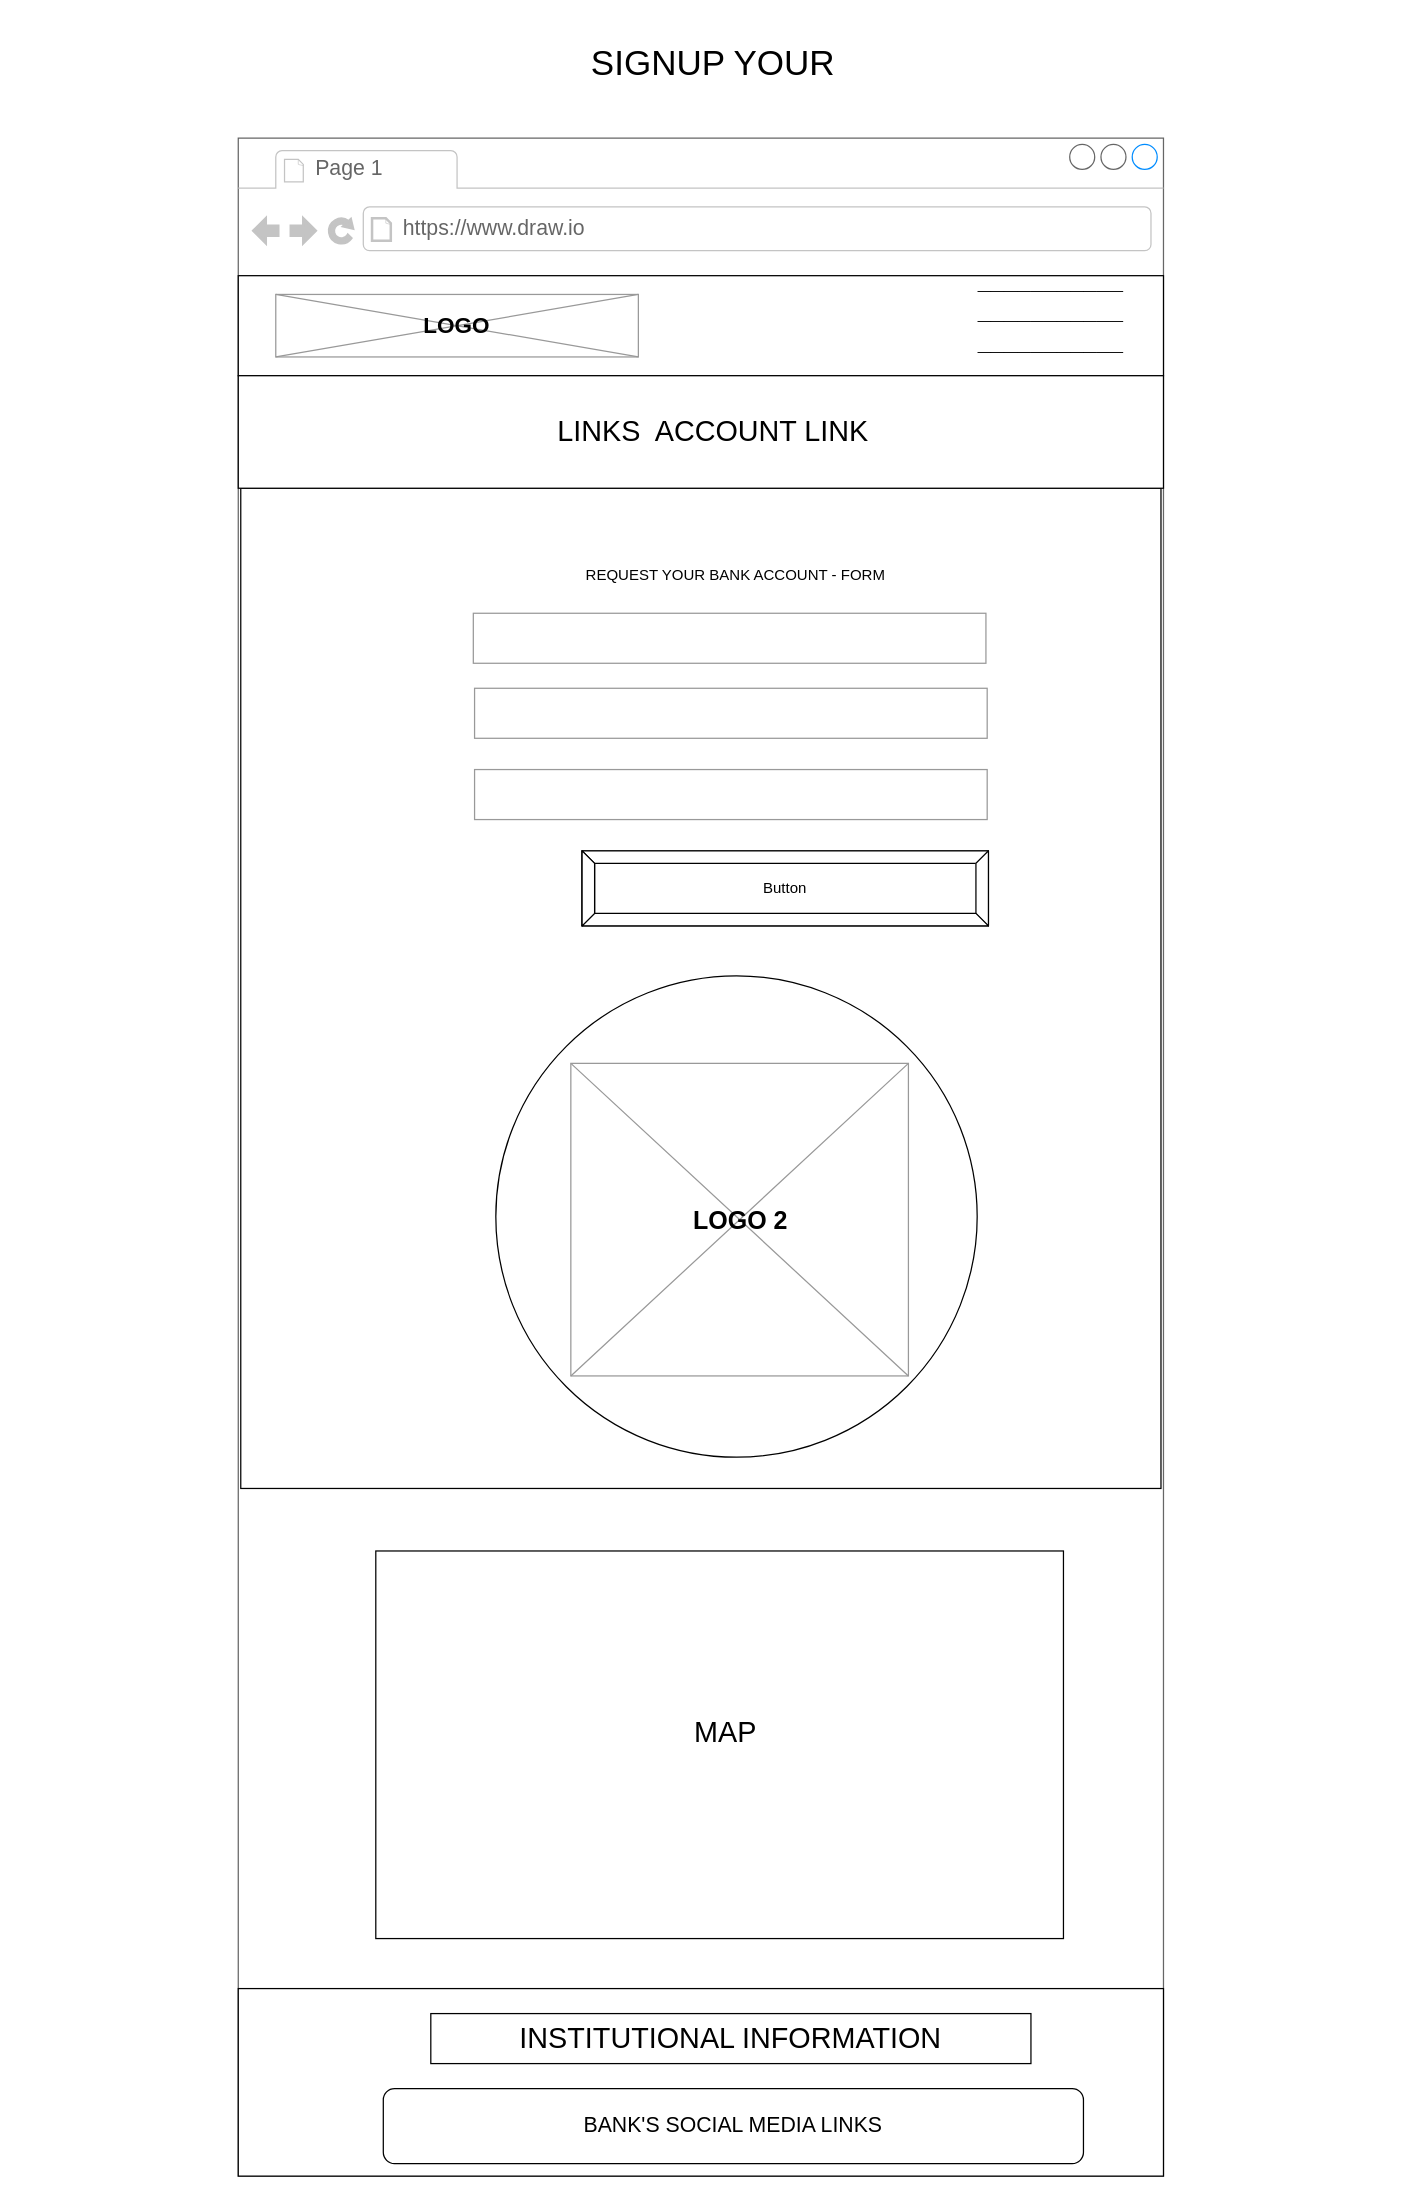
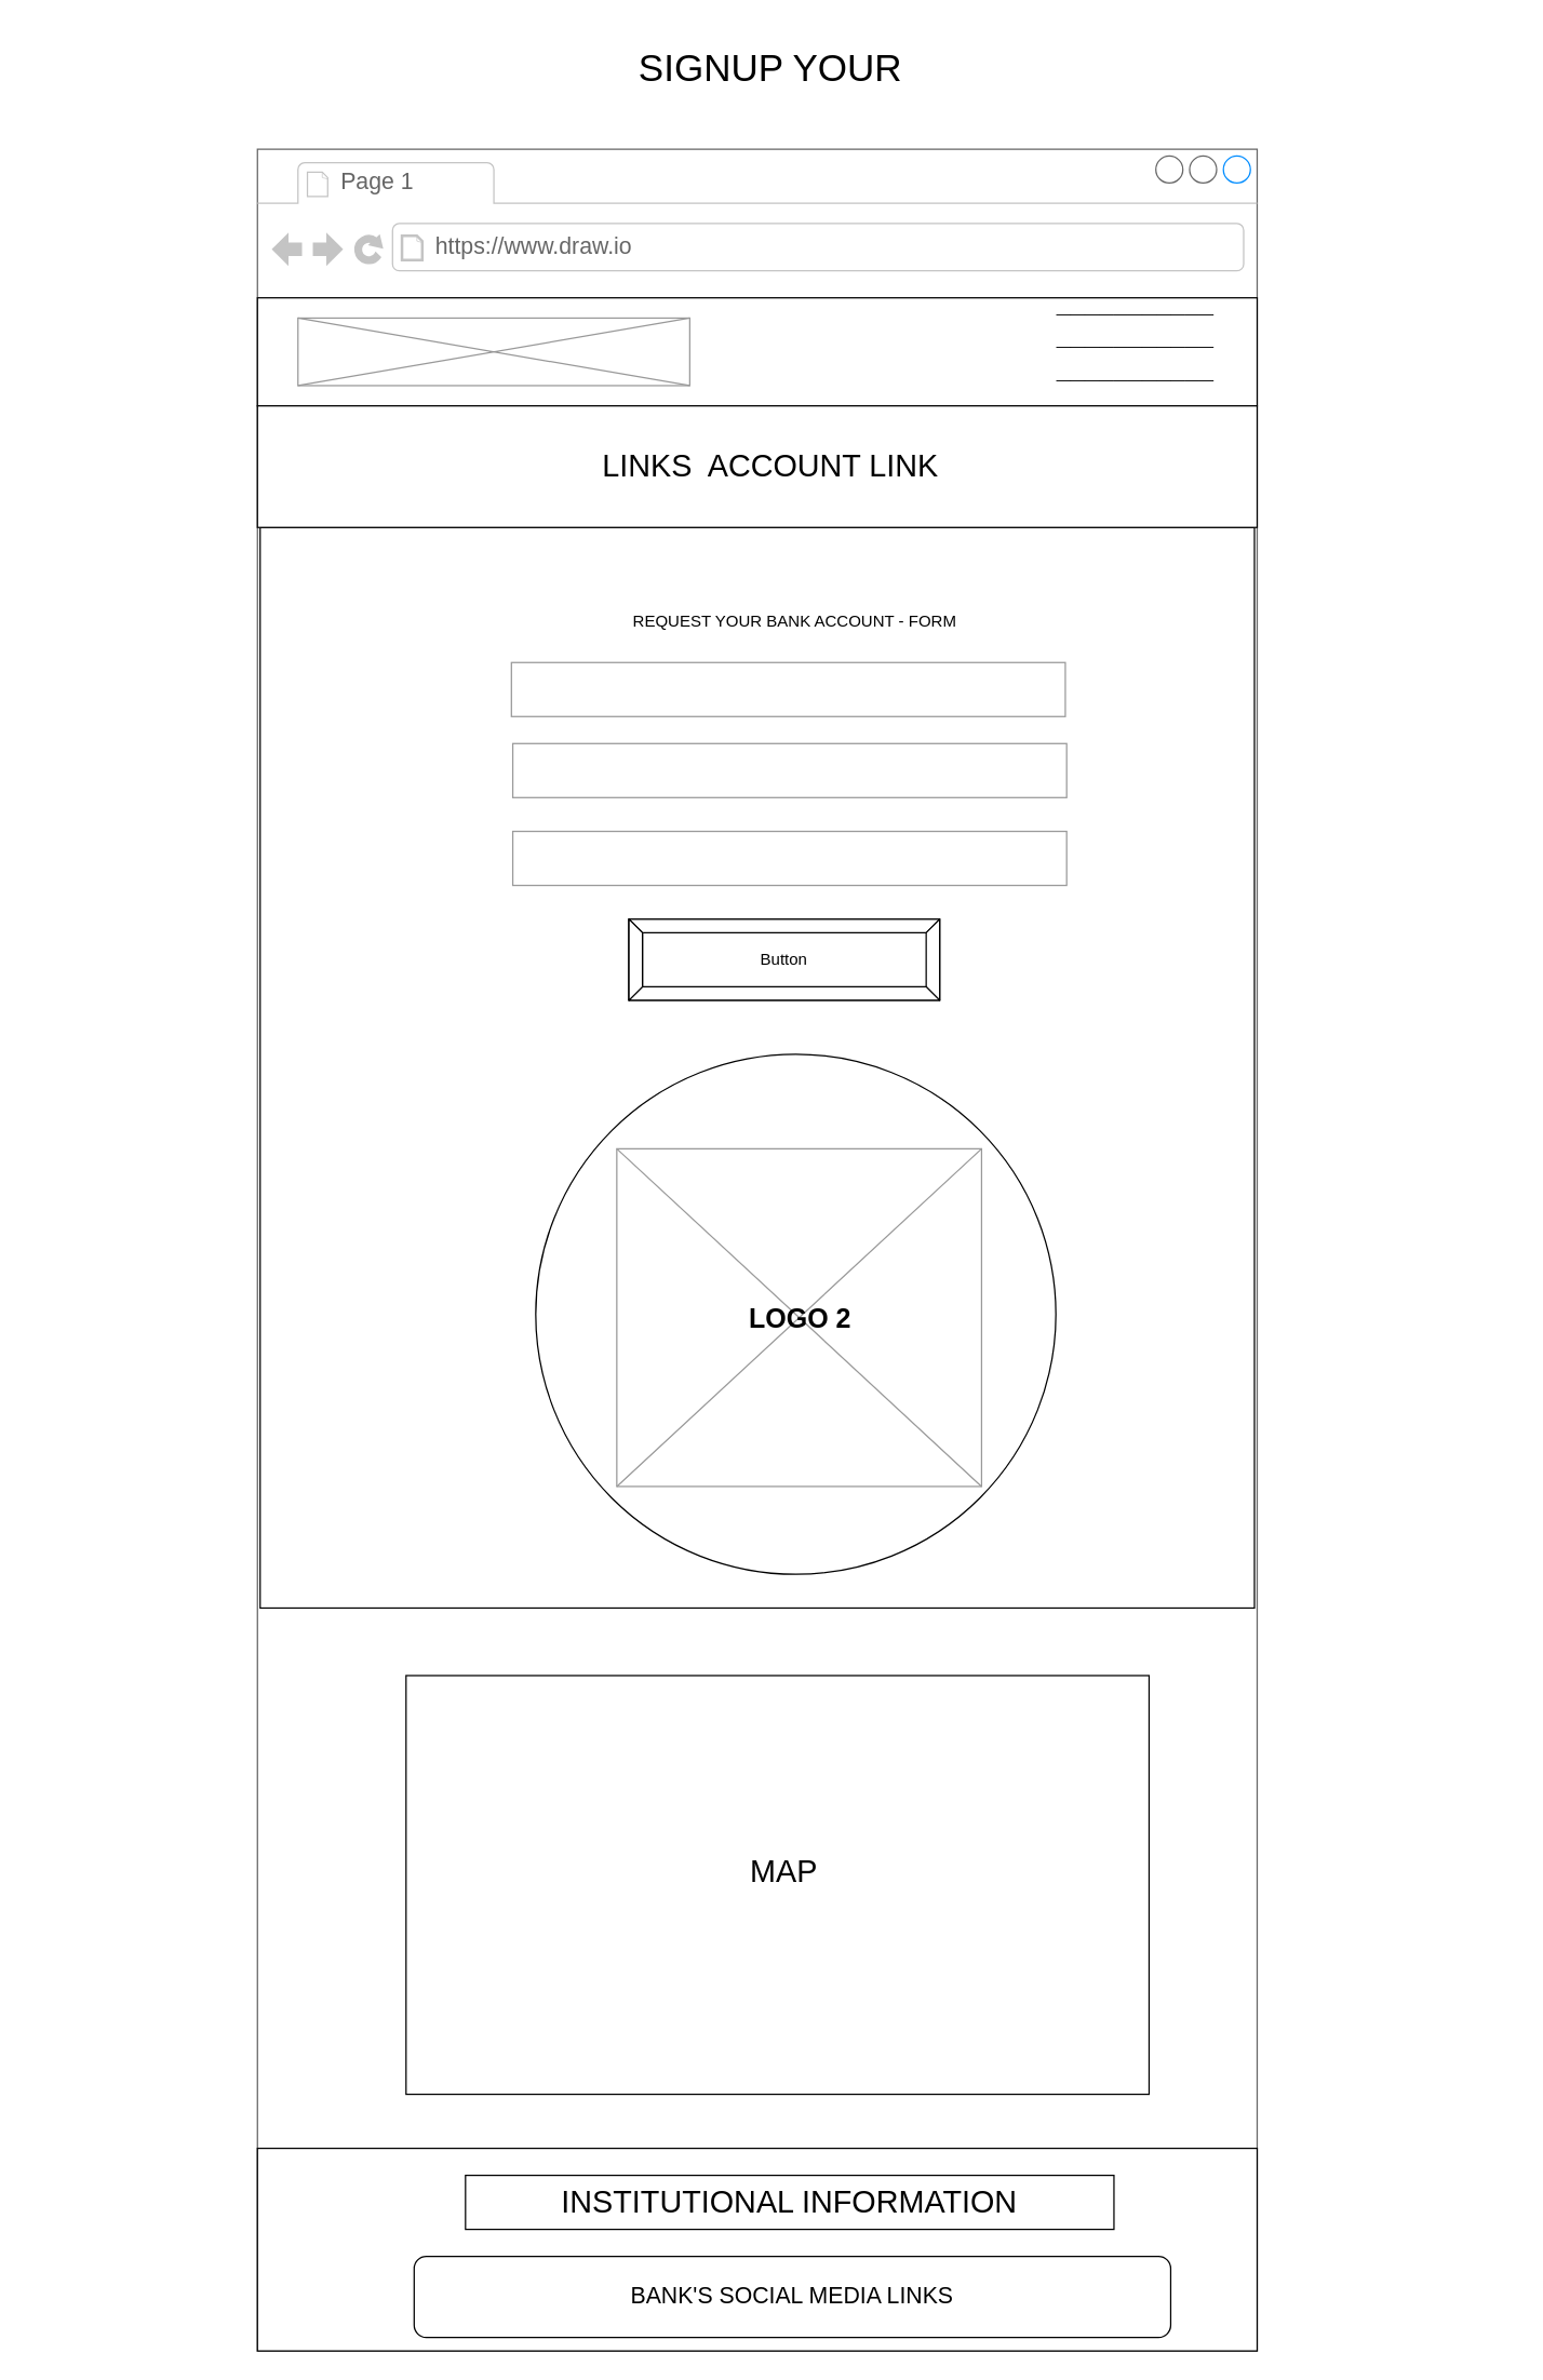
- <mxCell id="7" value="&lt;b&gt;&lt;font style=&quot;font-size: 18px;&quot;&gt;LOGO&lt;/font&gt;&lt;/b&gt;" style="text;html=1;strokeColor=none;fillColor=none;align=center;verticalAlign=middle;whiteSpace=wrap;rounded=0;" vertex="1" parent="2"><mxGeometry x="145" y="135" width="60" height="30" as="geometry" /></mxCell>
- <mxCell id="17" value="Button" style="labelPosition=center;verticalLabelPosition=middle;align=center;html=1;shape=mxgraph.basic.button;dx=10;whiteSpace=wrap;" vertex="1" parent="2"><mxGeometry x="275" y="570" width="325" height="60" as="geometry" /></mxCell>
+ <mxCell id="17" value="Button" style="labelPosition=center;verticalLabelPosition=middle;align=center;html=1;shape=mxgraph.basic.button;dx=10;whiteSpace=wrap;" vertex="1" parent="2"><mxGeometry x="275" y="570" width="230" height="60" as="geometry" /></mxCell>
